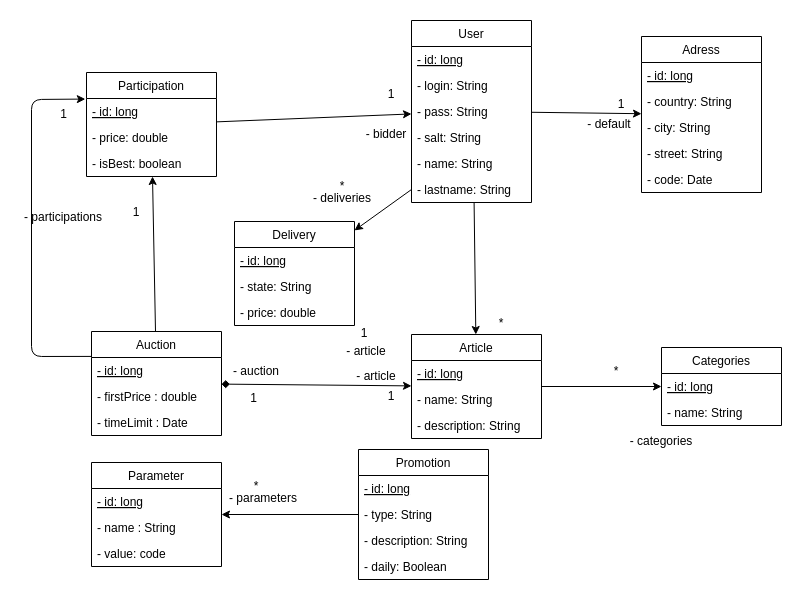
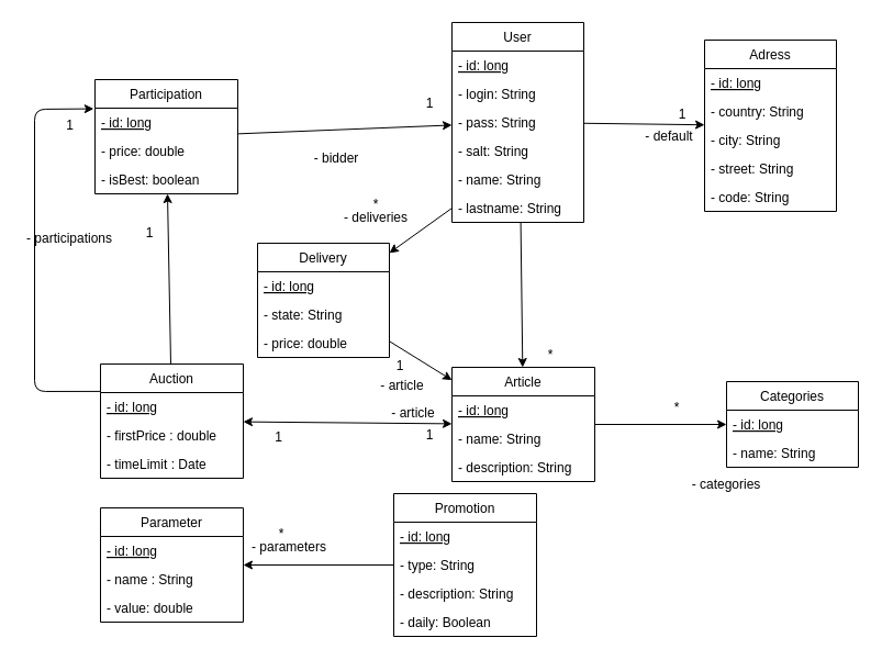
- <mxCell id="19" value="- bidder" style="text;html=1;strokeColor=none;fillColor=none;align=center;verticalAlign=middle;whiteSpace=wrap;rounded=0;" parent="1" vertex="1"><mxGeometry x="361" y="124" width="50" height="20" as="geometry" /></mxCell>
+ <mxCell id="19" value="- bidder" style="text;html=1;strokeColor=none;fillColor=none;align=center;verticalAlign=middle;whiteSpace=wrap;rounded=0;" parent="1" vertex="1"><mxGeometry x="281" y="134" width="50" height="20" as="geometry" /></mxCell>
- <mxCell id="42" value="- code: Date" style="text;strokeColor=none;fillColor=none;align=left;verticalAlign=top;spacingLeft=4;spacingRight=4;overflow=hidden;rotatable=0;points=[[0,0.5],[1,0.5]];portConstraint=eastwest;" parent="37" vertex="1"><mxGeometry y="130" width="120" height="26" as="geometry" /></mxCell>
+ <mxCell id="42" value="- code: String" style="text;strokeColor=none;fillColor=none;align=left;verticalAlign=top;spacingLeft=4;spacingRight=4;overflow=hidden;rotatable=0;points=[[0,0.5],[1,0.5]];portConstraint=eastwest;" parent="37" vertex="1"><mxGeometry y="130" width="120" height="26" as="geometry" /></mxCell>
+ <mxCell id="54" value="" style="endArrow=none;html=1;endFill=0;startArrow=classic;startFill=1;" parent="1" source="33" target="57" edge="1"><mxGeometry width="50" height="50" relative="1" as="geometry"><mxPoint x="483.6" y="212" as="sourcePoint" /><mxPoint x="485.322" y="344" as="targetPoint" /></mxGeometry></mxCell>
- <mxCell id="25" value="- auction" style="text;html=1;strokeColor=none;fillColor=none;align=center;verticalAlign=middle;whiteSpace=wrap;rounded=0;" parent="1" vertex="1"><mxGeometry x="231" y="361" width="50" height="20" as="geometry" /></mxCell>
- <mxCell id="21" value="" style="endArrow=diamond;html=1;endFill=1;startArrow=classic;startFill=1;" parent="1" source="33" target="46" edge="1"><mxGeometry width="50" height="50" relative="1" as="geometry"><mxPoint x="421" y="310.43" as="sourcePoint" /><mxPoint x="161" y="310.43" as="targetPoint" /></mxGeometry></mxCell>
+ <mxCell id="21" value="" style="endArrow=classic;html=1;endFill=1;startArrow=classic;startFill=1;" parent="1" source="33" target="46" edge="1"><mxGeometry width="50" height="50" relative="1" as="geometry"><mxPoint x="421" y="310.43" as="sourcePoint" /><mxPoint x="161" y="310.43" as="targetPoint" /></mxGeometry></mxCell>
- <mxCell id="67" value="- value: code" style="text;strokeColor=none;fillColor=none;align=left;verticalAlign=top;spacingLeft=4;spacingRight=4;overflow=hidden;rotatable=0;points=[[0,0.5],[1,0.5]];portConstraint=eastwest;" parent="64" vertex="1"><mxGeometry y="78" width="130" height="26" as="geometry" /></mxCell>
+ <mxCell id="67" value="- value: double" style="text;strokeColor=none;fillColor=none;align=left;verticalAlign=top;spacingLeft=4;spacingRight=4;overflow=hidden;rotatable=0;points=[[0,0.5],[1,0.5]];portConstraint=eastwest;" parent="64" vertex="1"><mxGeometry y="78" width="130" height="26" as="geometry" /></mxCell>
